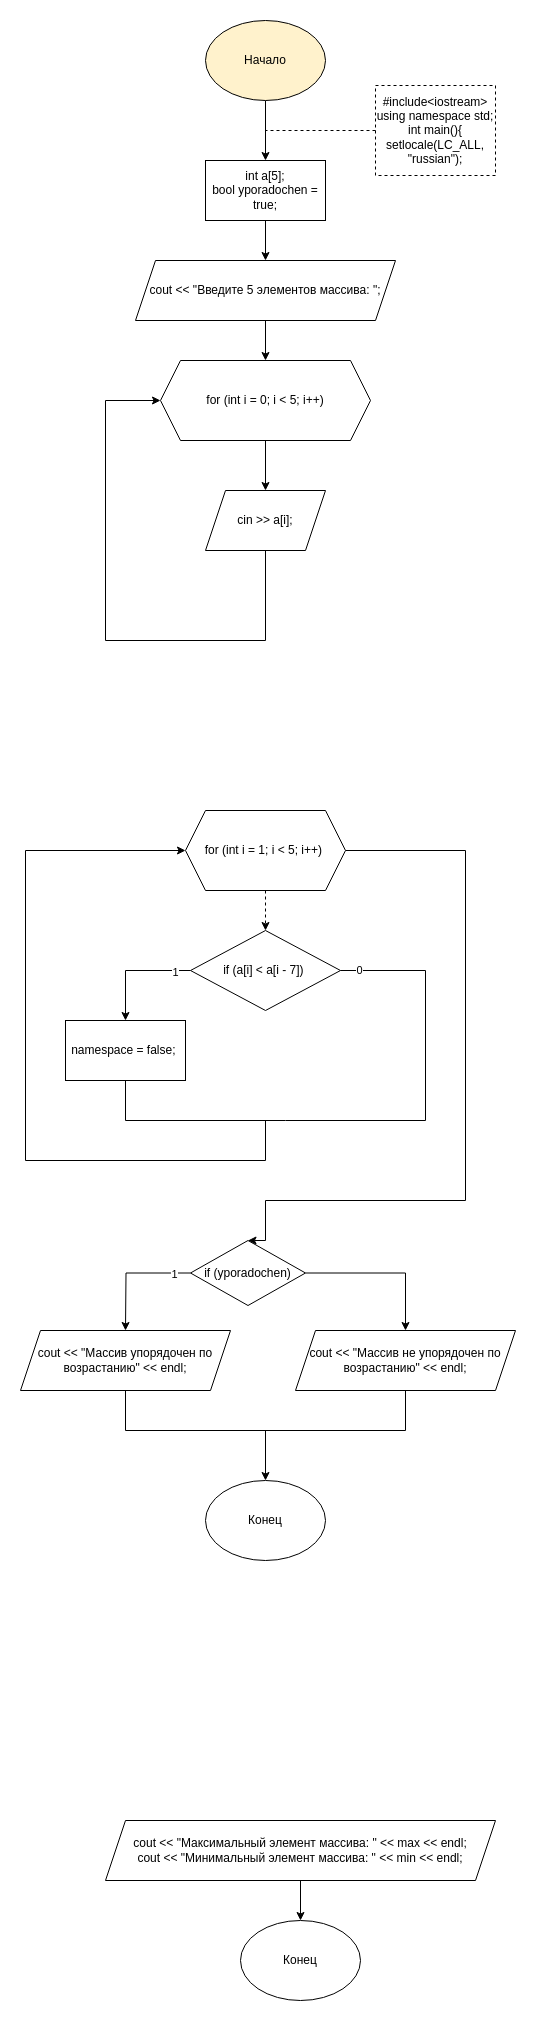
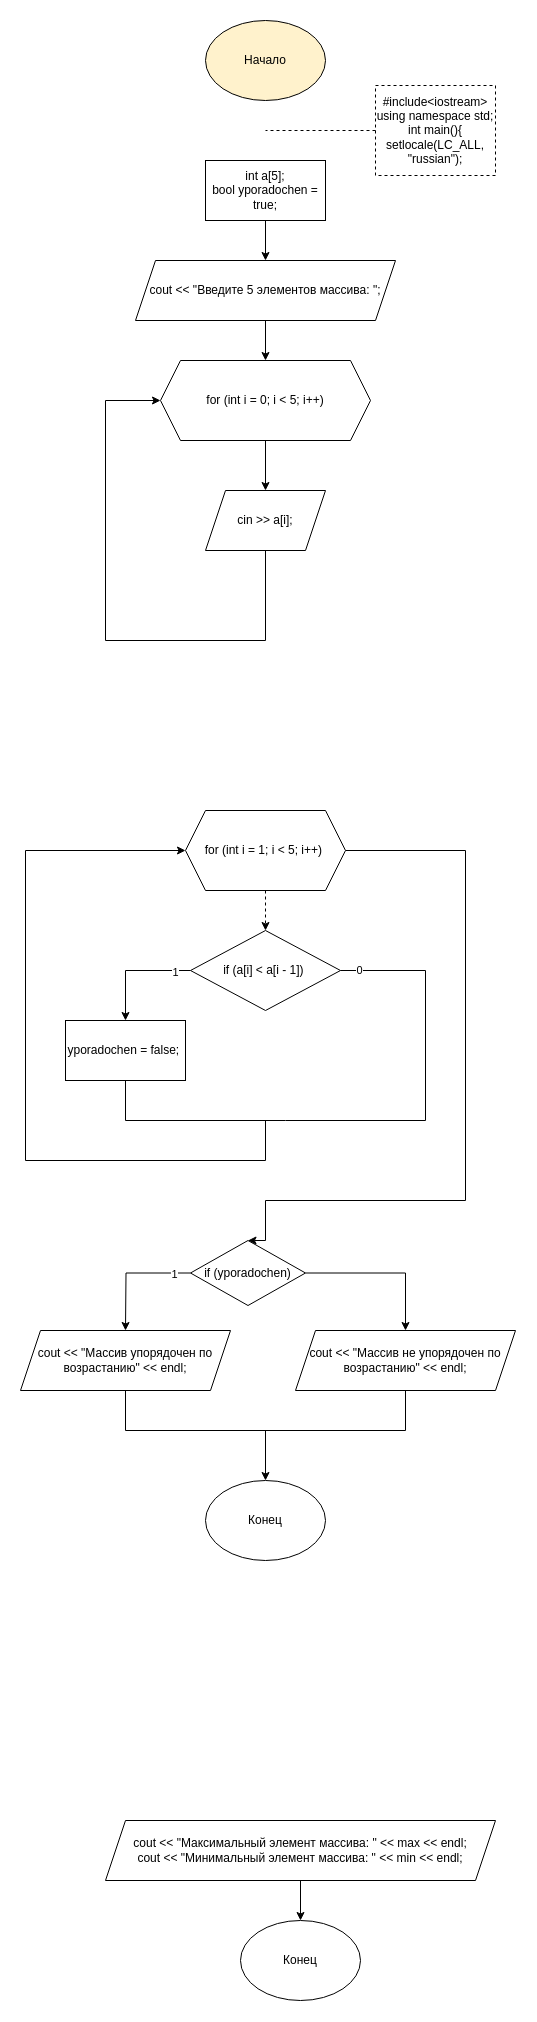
- <mxCell id="2" value="" style="edgeStyle=orthogonalEdgeStyle;rounded=0;orthogonalLoop=1;jettySize=auto;html=1;" edge="1" parent="1" source="3" target="5"><mxGeometry relative="1" as="geometry" /></mxCell>
- <mxCell id="17" value="&lt;span&gt;&#09;&#09;&lt;/span&gt;if (a[i] &amp;lt; a[i - 7])&amp;nbsp;" style="rhombus;whiteSpace=wrap;html=1;rounded=0;" vertex="1" parent="1"><mxGeometry x="190" y="930" width="150" height="80" as="geometry" /></mxCell>
+ <mxCell id="17" value="&lt;span&gt;&#09;&#09;&lt;/span&gt;if (a[i] &amp;lt; a[i - 1])&amp;nbsp;" style="rhombus;whiteSpace=wrap;html=1;rounded=0;" vertex="1" parent="1"><mxGeometry x="190" y="930" width="150" height="80" as="geometry" /></mxCell>
- <mxCell id="18" value="&lt;span&gt;&#09;&#09;&#09;&lt;/span&gt;namespace = false;&amp;nbsp;" style="rounded=0;whiteSpace=wrap;html=1;align=center;" vertex="1" parent="1"><mxGeometry x="65" y="1020" width="120" height="60" as="geometry" /></mxCell>
+ <mxCell id="18" value="&lt;span&gt;&#09;&#09;&#09;&lt;/span&gt;yporadochen = false;&amp;nbsp;" style="rounded=0;whiteSpace=wrap;html=1;align=center;" vertex="1" parent="1"><mxGeometry x="65" y="1020" width="120" height="60" as="geometry" /></mxCell>
